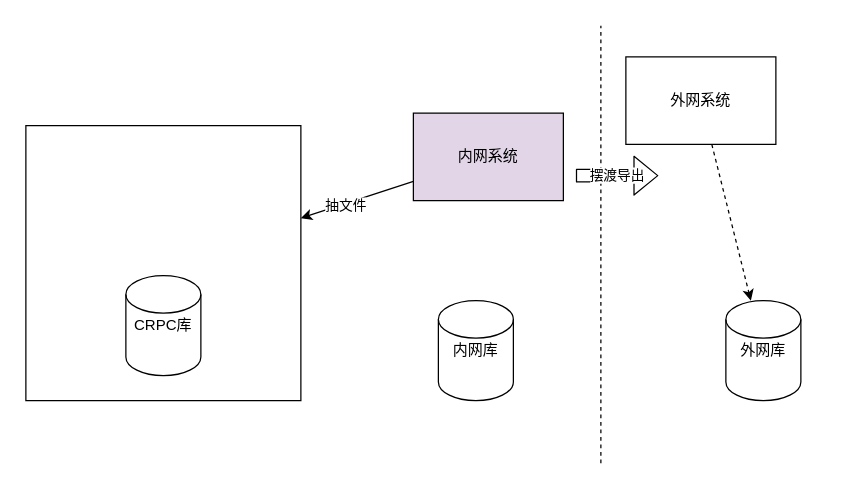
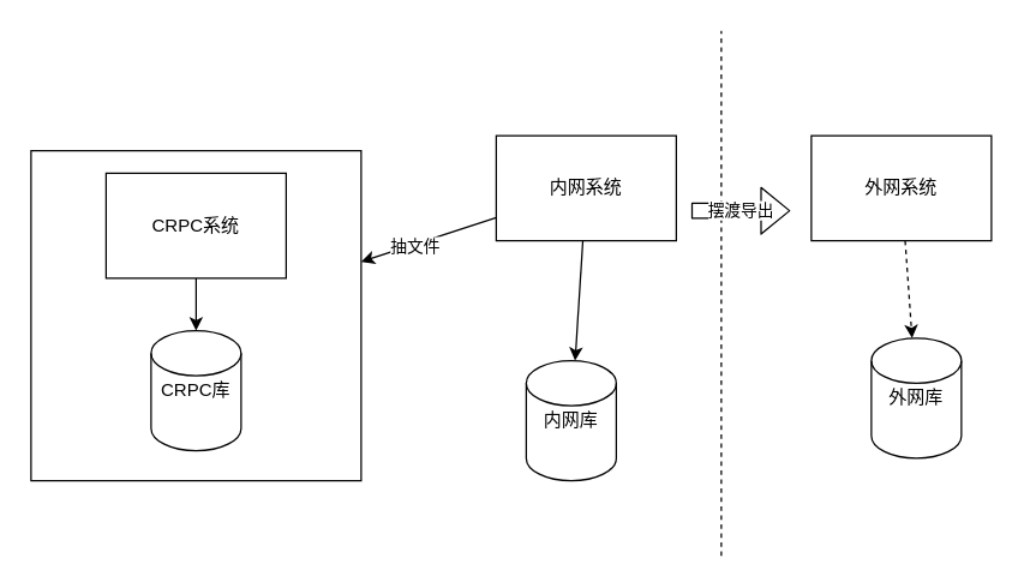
- <mxCell id="13" value="外网系统" style="rounded=0;whiteSpace=wrap;html=1;" parent="1" vertex="1"><mxGeometry x="500" y="45" width="120" height="70" as="geometry" /></mxCell>
+ <mxCell id="13" value="外网系统" style="rounded=0;whiteSpace=wrap;html=1;" parent="1" vertex="1"><mxGeometry x="540" y="90" width="120" height="70" as="geometry" /></mxCell>
- <mxCell id="9" value="内网系统" style="rounded=0;whiteSpace=wrap;html=1;fillColor=#e1d5e7;" parent="1" vertex="1"><mxGeometry x="330" y="90" width="120" height="70" as="geometry" /></mxCell>
+ <mxCell id="9" value="内网系统" style="rounded=0;whiteSpace=wrap;html=1;" parent="1" vertex="1"><mxGeometry x="330" y="90" width="120" height="70" as="geometry" /></mxCell>
+ <mxCell id="4" value="CRPC系统" style="rounded=0;whiteSpace=wrap;html=1;" parent="1" vertex="1"><mxGeometry x="70" y="115" width="120" height="70" as="geometry" /></mxCell>
+ <mxCell id="8" style="edgeStyle=none;rounded=0;orthogonalLoop=1;jettySize=auto;html=1;" parent="1" source="9" target="10" edge="1"><mxGeometry relative="1" as="geometry" /></mxCell>
+ <mxCell id="3" style="edgeStyle=none;rounded=0;orthogonalLoop=1;jettySize=auto;html=1;" parent="1" source="4" target="5" edge="1"><mxGeometry relative="1" as="geometry" /></mxCell>
- <mxCell id="14" value="外网库" style="shape=cylinder2;whiteSpace=wrap;html=1;boundedLbl=1;backgroundOutline=1;size=15;" parent="1" vertex="1"><mxGeometry x="580" y="240" width="60" height="80" as="geometry" /></mxCell>
+ <mxCell id="14" value="外网库" style="shape=cylinder2;whiteSpace=wrap;html=1;boundedLbl=1;backgroundOutline=1;size=15;" parent="1" vertex="1"><mxGeometry x="580" y="225" width="60" height="80" as="geometry" /></mxCell>
